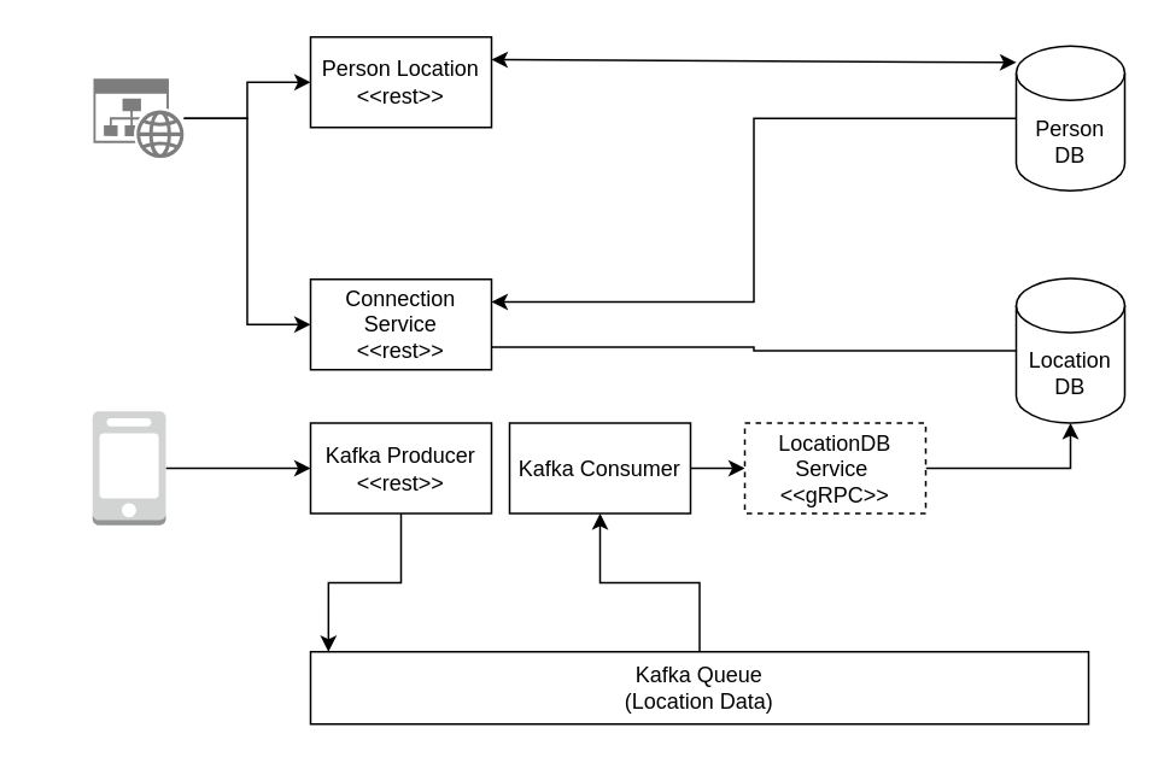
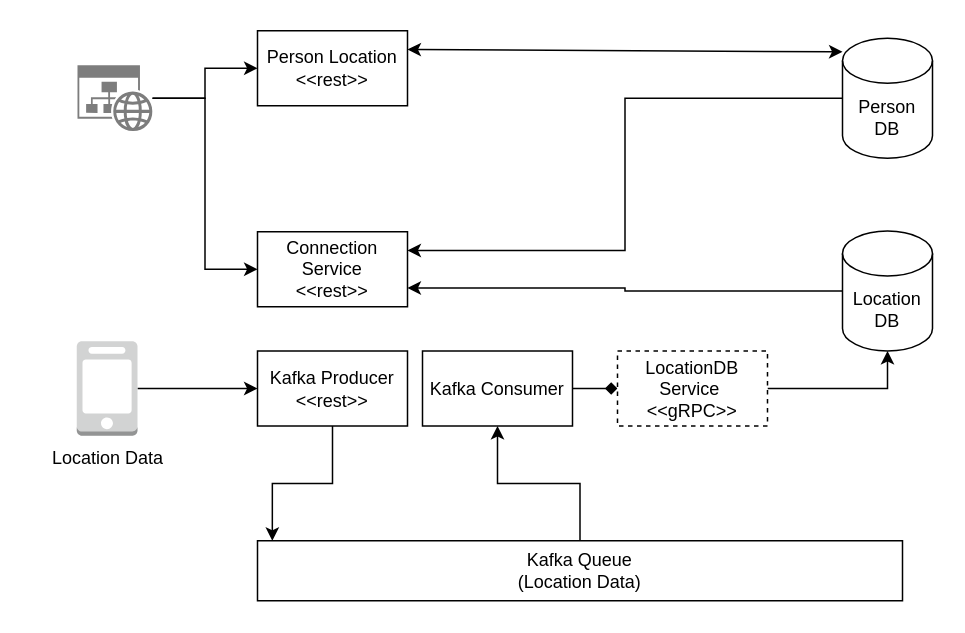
- <mxCell id="8" style="edgeStyle=orthogonalEdgeStyle;rounded=0;orthogonalLoop=1;jettySize=auto;html=1;entryX=1;entryY=0.75;entryDx=0;entryDy=0;endArrow=none;" edge="1" parent="1" source="9" target="16"><mxGeometry relative="1" as="geometry" /></mxCell>
+ <mxCell id="8" style="edgeStyle=orthogonalEdgeStyle;rounded=0;orthogonalLoop=1;jettySize=auto;html=1;entryX=1;entryY=0.75;entryDx=0;entryDy=0;" edge="1" parent="1" source="9" target="16"><mxGeometry relative="1" as="geometry" /></mxCell>
- <mxCell id="6" value="" style="edgeStyle=orthogonalEdgeStyle;rounded=0;orthogonalLoop=1;jettySize=auto;html=1;" parent="1" source="7" target="21" edge="1"><mxGeometry relative="1" as="geometry" /></mxCell>
+ <mxCell id="6" value="" style="edgeStyle=orthogonalEdgeStyle;rounded=0;orthogonalLoop=1;jettySize=auto;html=1;endArrow=diamond;" parent="1" source="7" target="21" edge="1"><mxGeometry relative="1" as="geometry" /></mxCell>
+ <mxCell id="12" value="Location Data" style="text;html=1;align=center;verticalAlign=middle;resizable=0;points=[];autosize=1;strokeColor=none;fillColor=none;" parent="1" vertex="1"><mxGeometry x="20.75" y="290" width="100" height="30" as="geometry" /></mxCell>
